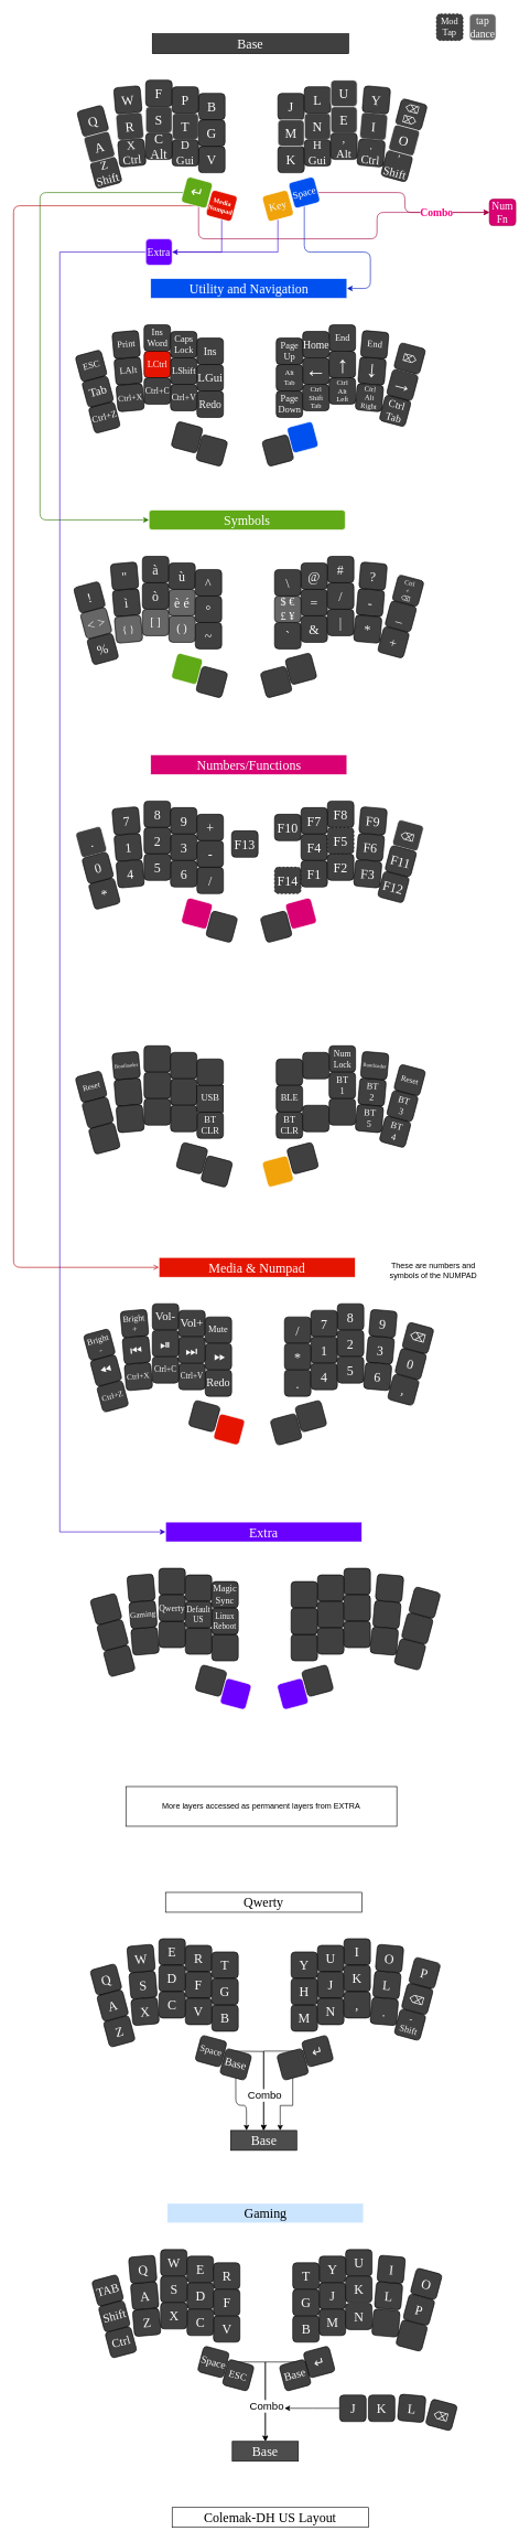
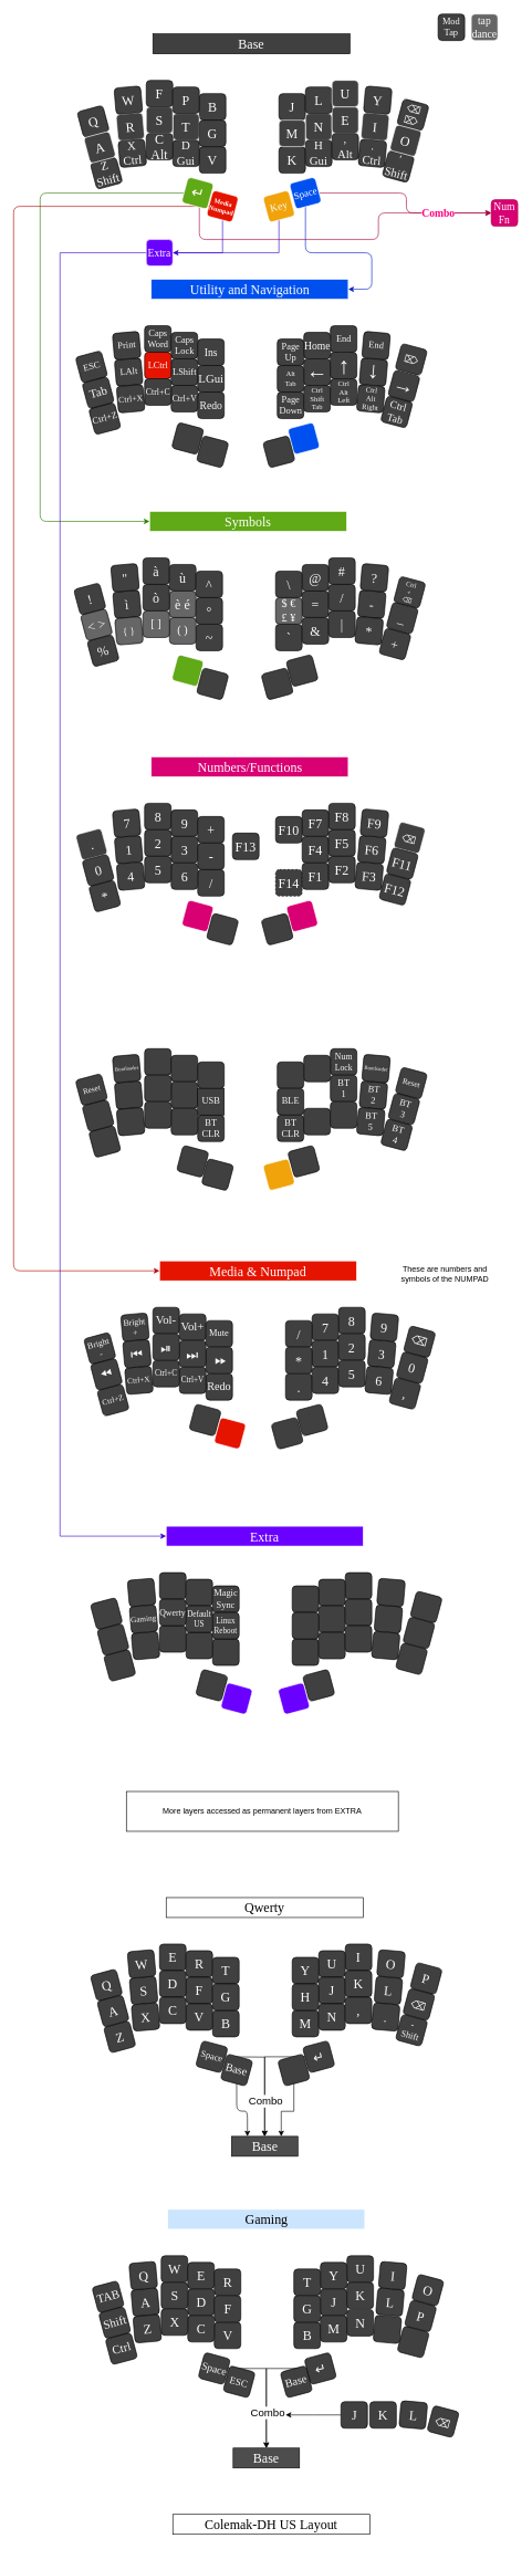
- <mxCell id="342" value="Mod&lt;br style=&quot;font-size: 14px;&quot;&gt;Tap" style="rounded=1;whiteSpace=wrap;html=1;fontSize=14;fillColor=#404040;fontFamily=Tahoma;fontColor=#FAFAFA;flipV=0;flipH=0;direction=east;strokeColor=#000000;dashed=1;" vertex="1" parent="1"><mxGeometry x="660" y="20" width="40" height="40" as="geometry" /></mxCell>
+ <mxCell id="342" value="Mod&lt;br style=&quot;font-size: 14px;&quot;&gt;Tap" style="rounded=1;whiteSpace=wrap;html=1;fontSize=14;fillColor=#404040;fontFamily=Tahoma;fontColor=#FAFAFA;flipV=0;flipH=0;direction=east;strokeColor=#000000;" vertex="1" parent="1"><mxGeometry x="660" y="20" width="40" height="40" as="geometry" /></mxCell>
- <mxCell id="37" value="Ins&lt;br style=&quot;font-size: 14px;&quot;&gt;Word" style="rounded=1;whiteSpace=wrap;html=1;fontSize=14;fillColor=#404040;fontFamily=Tahoma;fontColor=#FAFAFA;" parent="1" vertex="1"><mxGeometry x="217.5" y="490" width="40" height="40" as="geometry" /></mxCell>
+ <mxCell id="37" value="Caps&lt;br style=&quot;font-size: 14px;&quot;&gt;Word" style="rounded=1;whiteSpace=wrap;html=1;fontSize=14;fillColor=#404040;fontFamily=Tahoma;fontColor=#FAFAFA;" parent="1" vertex="1"><mxGeometry x="217.5" y="490" width="40" height="40" as="geometry" /></mxCell>
- <mxCell id="67" value="Symbols" style="whiteSpace=wrap;html=1;fontSize=20;fillColor=#60a917;glass=0;sketch=0;fontFamily=Lucida Console;strokeColor=#FFFFFF;fontColor=#ffffff;rounded=1;" parent="1" vertex="1"><mxGeometry x="225" y="770" width="297" height="30" as="geometry" /></mxCell>
+ <mxCell id="67" value="Symbols" style="rounded=0;whiteSpace=wrap;html=1;fontSize=20;fillColor=#60a917;glass=0;sketch=0;fontFamily=Lucida Console;strokeColor=#FFFFFF;fontColor=#ffffff;" parent="1" vertex="1"><mxGeometry x="225" y="770" width="297" height="30" as="geometry" /></mxCell>
- <mxCell id="123" value="F5" style="rounded=1;whiteSpace=wrap;html=1;fontSize=20;fillColor=#404040;fontFamily=Tahoma;fontColor=#FAFAFA;flipV=0;flipH=0;direction=east;dashed=1;" parent="1" vertex="1"><mxGeometry x="495" y="1250" width="40" height="40" as="geometry" /></mxCell>
+ <mxCell id="123" value="F5" style="rounded=1;whiteSpace=wrap;html=1;fontSize=20;fillColor=#404040;fontFamily=Tahoma;fontColor=#FAFAFA;flipV=0;flipH=0;direction=east;" parent="1" vertex="1"><mxGeometry x="495" y="1250" width="40" height="40" as="geometry" /></mxCell>
- <mxCell id="208" style="edgeStyle=orthogonalEdgeStyle;rounded=1;orthogonalLoop=1;jettySize=auto;html=1;fontSize=20;fillColor=#e51400;strokeColor=#B20000;entryX=0;entryY=0.5;entryDx=0;entryDy=0;endArrow=open;" parent="1" source="210" target="270" edge="1"><mxGeometry relative="1" as="geometry"><mxPoint x="270" y="2790" as="targetPoint" /><Array as="points"><mxPoint x="20" y="310" /><mxPoint x="20" y="1915" /></Array></mxGeometry></mxCell>
+ <mxCell id="208" style="edgeStyle=orthogonalEdgeStyle;rounded=1;orthogonalLoop=1;jettySize=auto;html=1;fontSize=20;fillColor=#e51400;strokeColor=#B20000;entryX=0;entryY=0.5;entryDx=0;entryDy=0;" parent="1" source="210" target="270" edge="1"><mxGeometry relative="1" as="geometry"><mxPoint x="270" y="2790" as="targetPoint" /><Array as="points"><mxPoint x="20" y="310" /><mxPoint x="20" y="1915" /></Array></mxGeometry></mxCell>
- <mxCell id="340" value="These are numbers and &lt;br&gt;symbols of the NUMPAD" style="text;html=1;align=center;verticalAlign=middle;resizable=0;points=[];autosize=1;strokeColor=none;fillColor=none;" parent="1" vertex="1"><mxGeometry x="575" y="1900" width="160" height="40" as="geometry" /></mxCell>
+ <mxCell id="340" value="These are numbers and &lt;br&gt;symbols of the NUMPAD" style="text;html=1;align=center;verticalAlign=middle;resizable=0;points=[];autosize=1;strokeColor=none;fillColor=none;" parent="1" vertex="1"><mxGeometry x="590" y="1900" width="160" height="40" as="geometry" /></mxCell>
